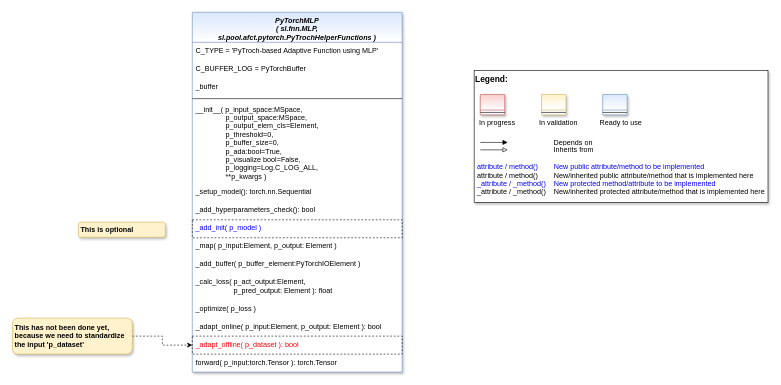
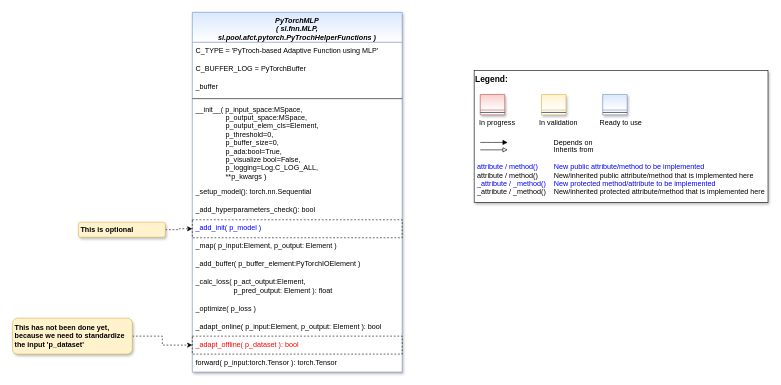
+ <mxCell id="28" style="edgeStyle=orthogonalEdgeStyle;rounded=0;orthogonalLoop=1;jettySize=auto;html=1;exitX=1;exitY=0.5;exitDx=0;exitDy=0;entryX=0;entryY=0.5;entryDx=0;entryDy=0;fontColor=#0000FF;dashed=1;" parent="1" source="29" target="20" edge="1"><mxGeometry relative="1" as="geometry" /></mxCell>
